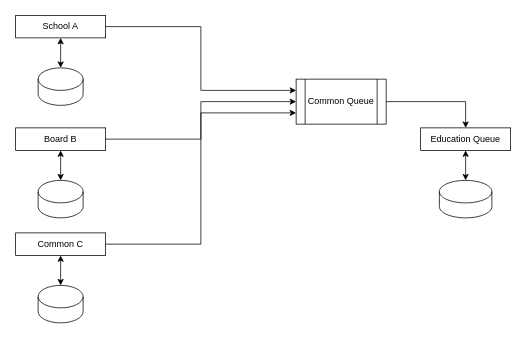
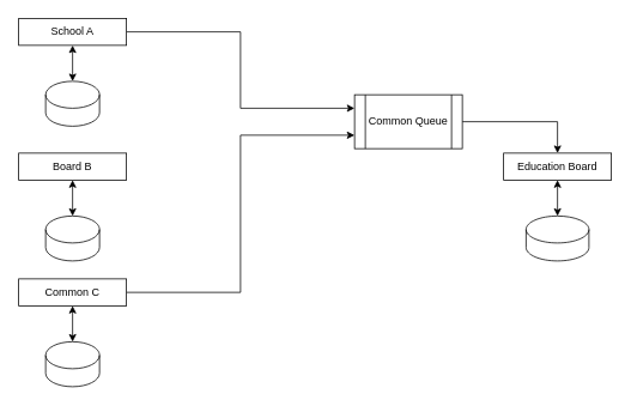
- <mxCell id="6" style="edgeStyle=orthogonalEdgeStyle;rounded=0;orthogonalLoop=1;jettySize=auto;html=1;entryX=0;entryY=0.5;entryDx=0;entryDy=0;" edge="1" parent="1" source="7" target="15"><mxGeometry relative="1" as="geometry" /></mxCell>
- <mxCell id="16" value="Education Queue" style="rounded=0;whiteSpace=wrap;html=1;" vertex="1" parent="1"><mxGeometry x="560" y="170" width="120" height="30" as="geometry" /></mxCell>
+ <mxCell id="16" value="Education Board" style="rounded=0;whiteSpace=wrap;html=1;" vertex="1" parent="1"><mxGeometry x="560" y="170" width="120" height="30" as="geometry" /></mxCell>
